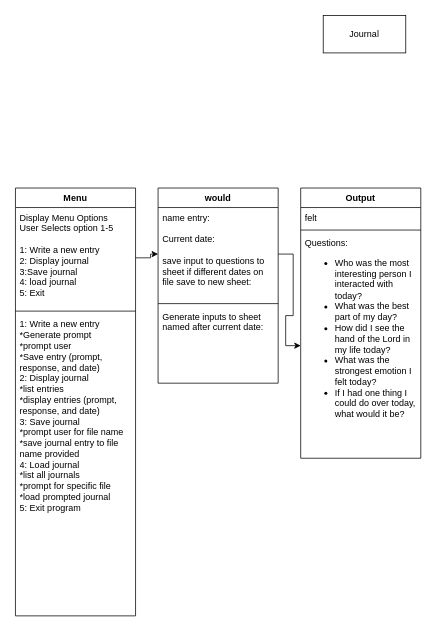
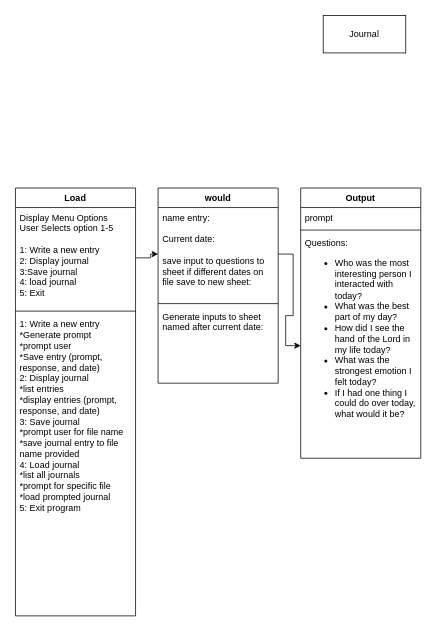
- <mxCell id="12" value="Menu" style="swimlane;fontStyle=1;align=center;verticalAlign=top;childLayout=stackLayout;horizontal=1;startSize=26;horizontalStack=0;resizeParent=1;resizeParentMax=0;resizeLast=0;collapsible=1;marginBottom=0;whiteSpace=wrap;html=1;" vertex="1" parent="1"><mxGeometry x="20" y="250" width="160" height="570" as="geometry" /></mxCell>
+ <mxCell id="12" value="Load" style="swimlane;fontStyle=1;align=center;verticalAlign=top;childLayout=stackLayout;horizontal=1;startSize=26;horizontalStack=0;resizeParent=1;resizeParentMax=0;resizeLast=0;collapsible=1;marginBottom=0;whiteSpace=wrap;html=1;" vertex="1" parent="1"><mxGeometry x="20" y="250" width="160" height="570" as="geometry" /></mxCell>
- <mxCell id="7" value="felt" style="text;strokeColor=none;fillColor=none;align=left;verticalAlign=top;spacingLeft=4;spacingRight=4;overflow=hidden;rotatable=0;points=[[0,0.5],[1,0.5]];portConstraint=eastwest;whiteSpace=wrap;html=1;" vertex="1" parent="6"><mxGeometry y="26" width="160" height="26" as="geometry" /></mxCell>
+ <mxCell id="7" value="prompt" style="text;strokeColor=none;fillColor=none;align=left;verticalAlign=top;spacingLeft=4;spacingRight=4;overflow=hidden;rotatable=0;points=[[0,0.5],[1,0.5]];portConstraint=eastwest;whiteSpace=wrap;html=1;" vertex="1" parent="6"><mxGeometry y="26" width="160" height="26" as="geometry" /></mxCell>
